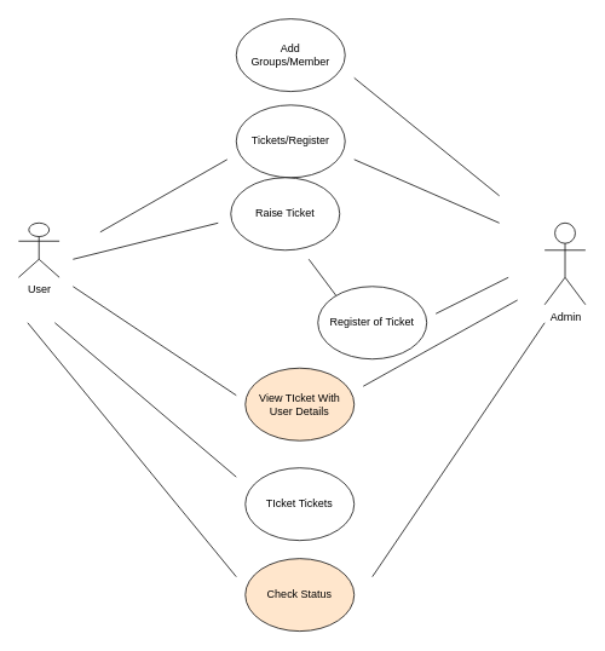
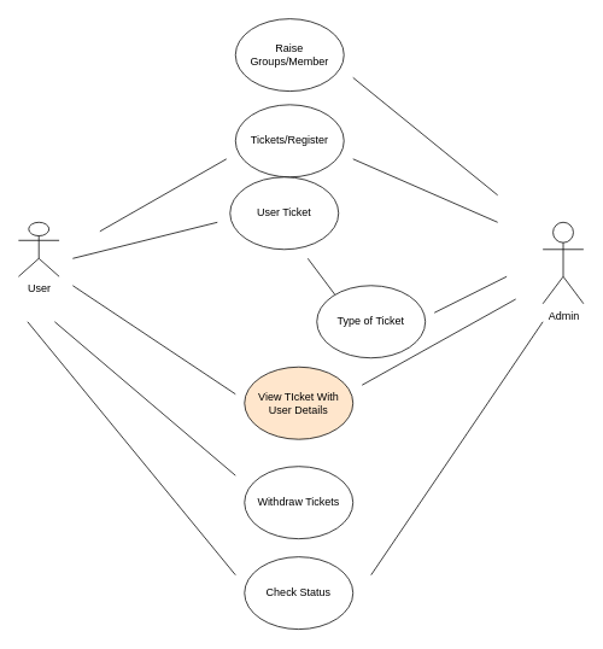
- <mxCell id="5" value="Add&lt;br&gt;Groups/Member" style="ellipse;whiteSpace=wrap;html=1;" vertex="1" parent="1"><mxGeometry x="260" y="20" width="120" height="80" as="geometry" /></mxCell>
+ <mxCell id="5" value="Raise&lt;br&gt;Groups/Member" style="ellipse;whiteSpace=wrap;html=1;" vertex="1" parent="1"><mxGeometry x="260" y="20" width="120" height="80" as="geometry" /></mxCell>
- <mxCell id="9" value="Raise Ticket" style="ellipse;whiteSpace=wrap;html=1;" vertex="1" parent="1"><mxGeometry x="254" y="195" width="120" height="80" as="geometry" /></mxCell>
+ <mxCell id="9" value="User Ticket" style="ellipse;whiteSpace=wrap;html=1;" vertex="1" parent="1"><mxGeometry x="254" y="195" width="120" height="80" as="geometry" /></mxCell>
- <mxCell id="12" value="Register of Ticket" style="ellipse;whiteSpace=wrap;html=1;" vertex="1" parent="1"><mxGeometry x="350" y="315" width="120" height="80" as="geometry" /></mxCell>
+ <mxCell id="12" value="Type of Ticket" style="ellipse;whiteSpace=wrap;html=1;" vertex="1" parent="1"><mxGeometry x="350" y="315" width="120" height="80" as="geometry" /></mxCell>
- <mxCell id="17" value="TIcket Tickets" style="ellipse;whiteSpace=wrap;html=1;" vertex="1" parent="1"><mxGeometry x="270" y="515" width="120" height="80" as="geometry" /></mxCell>
+ <mxCell id="17" value="Withdraw Tickets" style="ellipse;whiteSpace=wrap;html=1;" vertex="1" parent="1"><mxGeometry x="270" y="515" width="120" height="80" as="geometry" /></mxCell>
- <mxCell id="19" value="Check Status" style="ellipse;whiteSpace=wrap;html=1;fillColor=#ffe6cc;" vertex="1" parent="1"><mxGeometry x="270" y="615" width="120" height="80" as="geometry" /></mxCell>
+ <mxCell id="19" value="Check Status" style="ellipse;whiteSpace=wrap;html=1;" vertex="1" parent="1"><mxGeometry x="270" y="615" width="120" height="80" as="geometry" /></mxCell>
